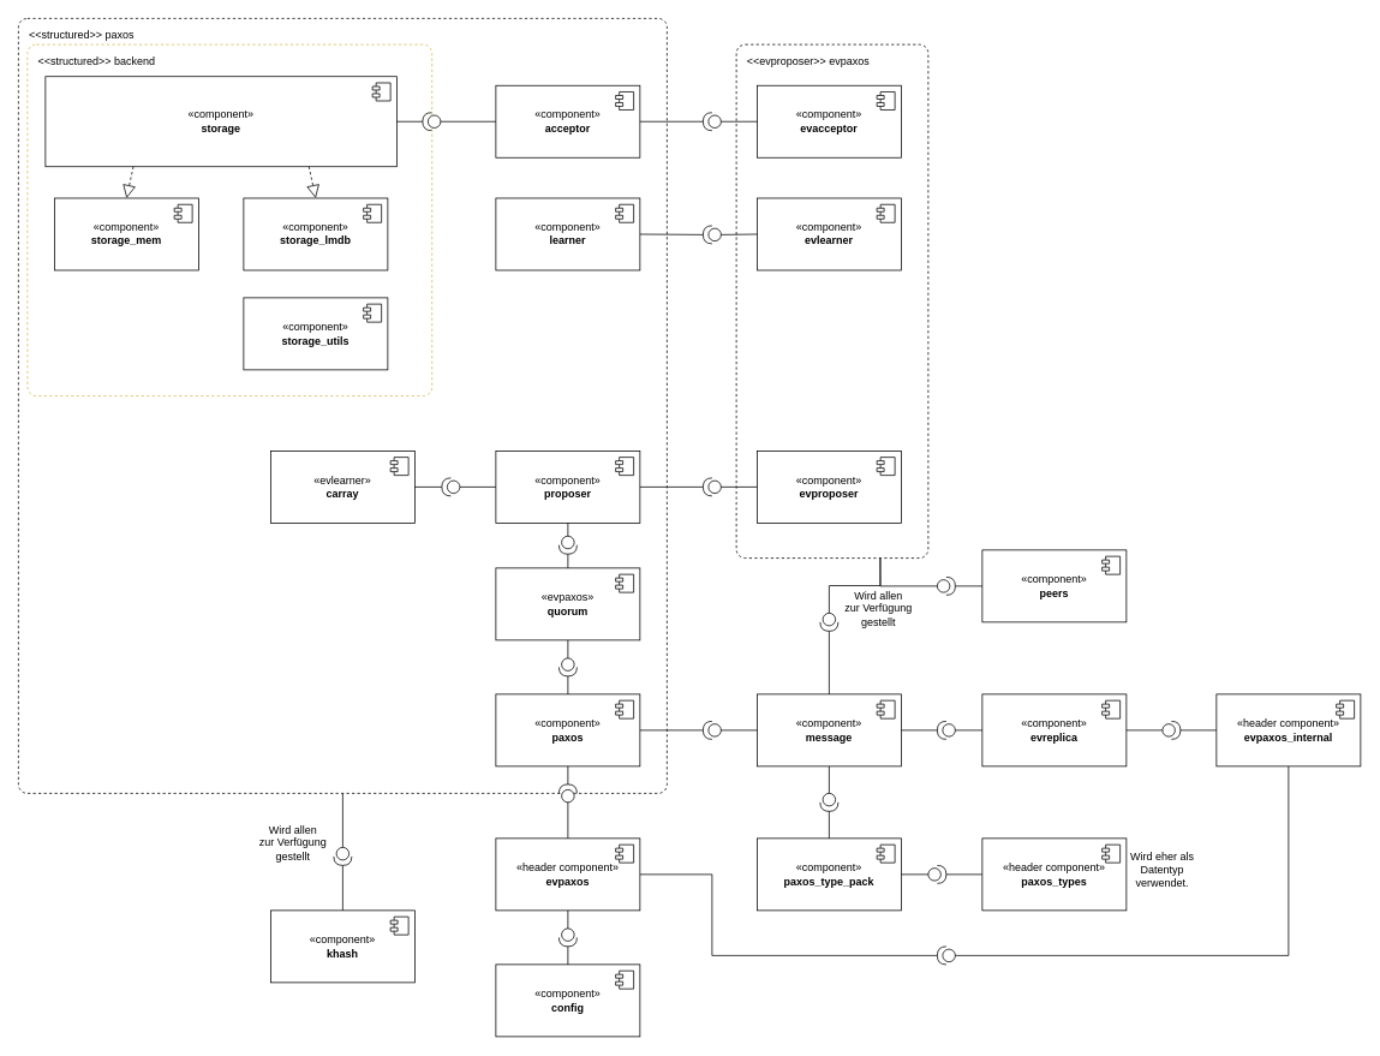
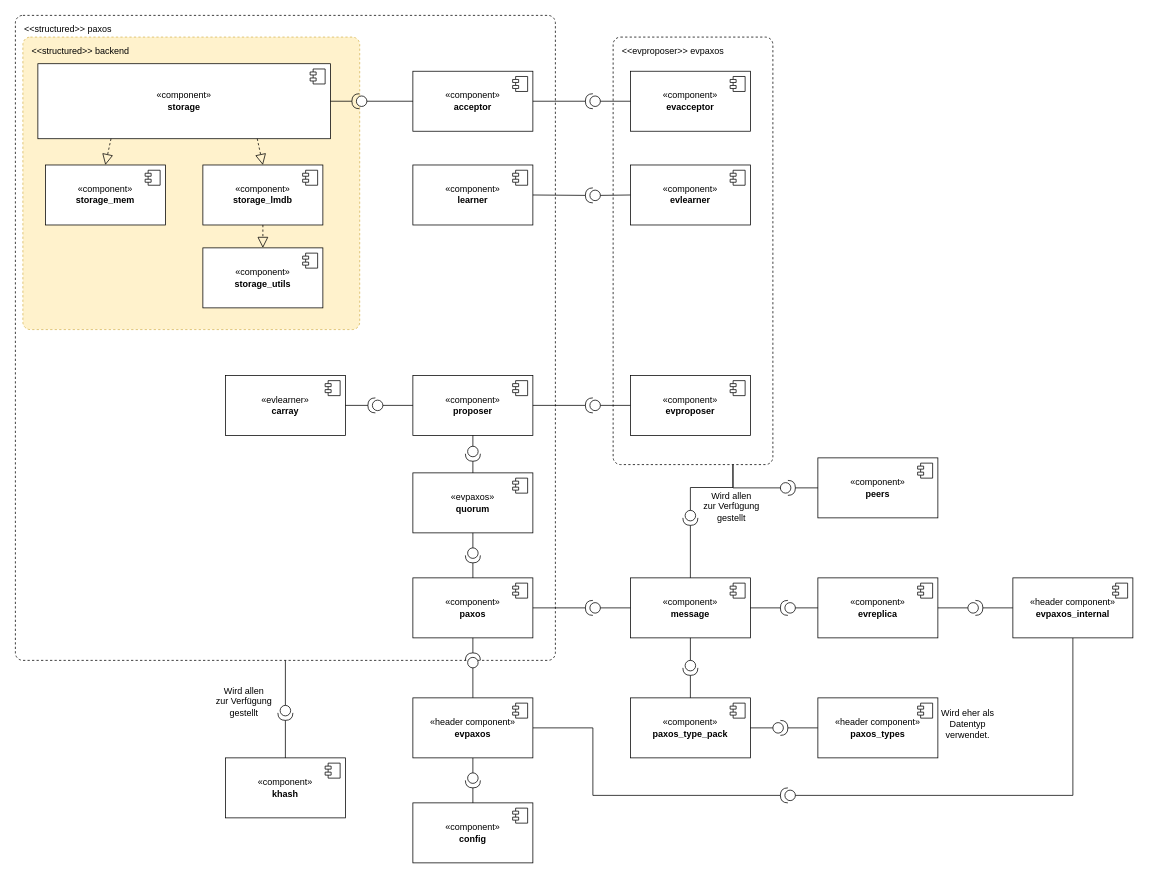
- <mxCell id="20" value="&amp;lt;&amp;lt;structured&amp;gt;&amp;gt; backend" style="dashed=1;rounded=1;absoluteArcSize=1;arcSize=20;html=1;verticalAlign=top;align=left;spacingTop=5;spacingLeft=10;whiteSpace=wrap;fillColor=#ffffff;strokeColor=#d6b656;" vertex="1" parent="19"><mxGeometry width="449.11" height="390" as="geometry" /></mxCell>
+ <mxCell id="20" value="&amp;lt;&amp;lt;structured&amp;gt;&amp;gt; backend" style="dashed=1;rounded=1;absoluteArcSize=1;arcSize=20;html=1;verticalAlign=top;align=left;spacingTop=5;spacingLeft=10;whiteSpace=wrap;fillColor=#fff2cc;strokeColor=#d6b656;" vertex="1" parent="19"><mxGeometry width="449.11" height="390" as="geometry" /></mxCell>
+ <mxCell id="31" value="" style="endArrow=block;dashed=1;endFill=0;endSize=12;html=1;rounded=0;entryX=0.5;entryY=0;entryDx=0;entryDy=0;exitX=0.5;exitY=1;exitDx=0;exitDy=0;" parent="19" source="23" target="27" edge="1"><mxGeometry width="160" relative="1" as="geometry"><mxPoint x="144.951" y="431.576" as="sourcePoint" /><mxPoint x="310.609" y="431.576" as="targetPoint" /></mxGeometry></mxCell>
